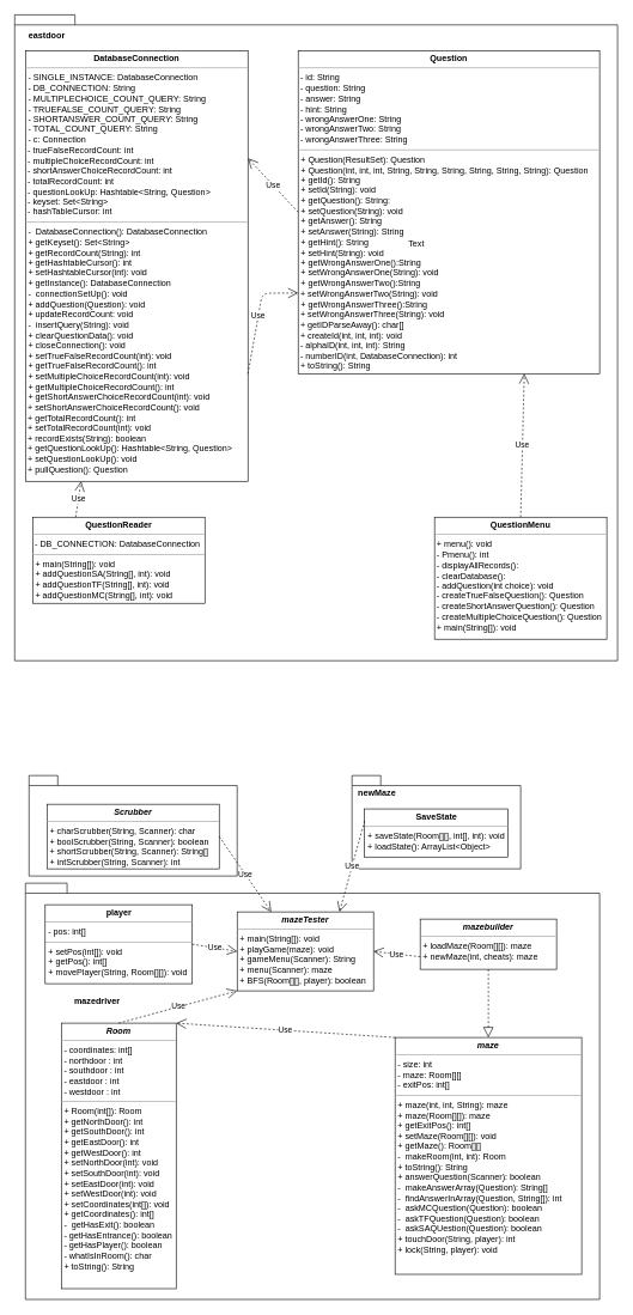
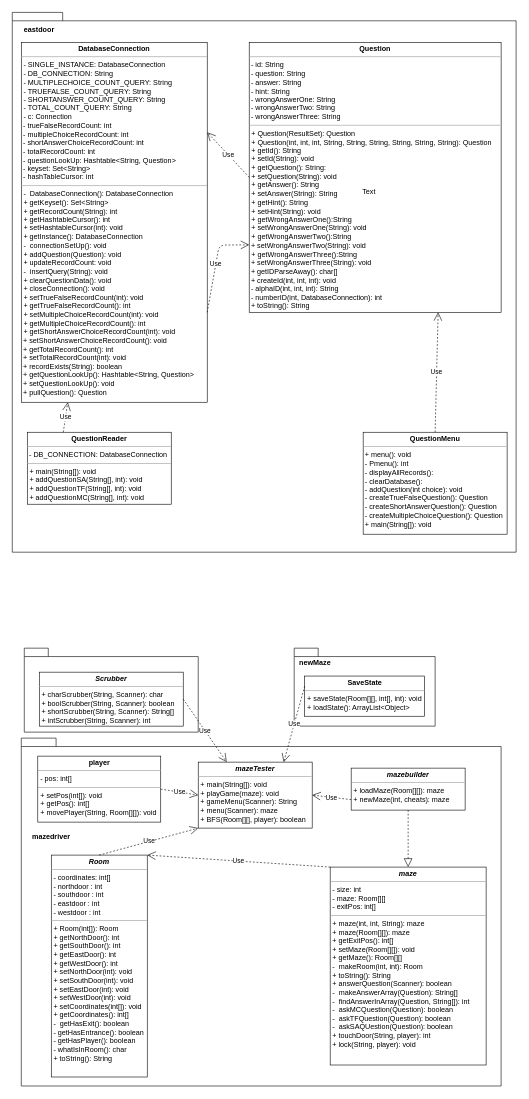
- <mxCell id="14" value="Text" style="text;html=1;strokeColor=none;fillColor=none;align=center;verticalAlign=middle;whiteSpace=wrap;rounded=0;" vertex="1" parent="1"><mxGeometry x="560" y="330" width="40" height="20" as="geometry" /></mxCell>
+ <mxCell id="14" value="Text" style="text;html=1;strokeColor=none;fillColor=none;align=center;verticalAlign=middle;whiteSpace=wrap;rounded=0;" vertex="1" parent="1"><mxGeometry x="595" y="310" width="40" height="20" as="geometry" /></mxCell>
- <mxCell id="33" value="mazedriver" style="text;align=center;fontStyle=1;verticalAlign=middle;spacingLeft=3;spacingRight=3;strokeColor=none;rotatable=0;points=[[0,0.5],[1,0.5]];portConstraint=eastwest;" vertex="1" parent="1"><mxGeometry x="95" y="1380" width="80" height="26" as="geometry" /></mxCell>
+ <mxCell id="33" value="mazedriver" style="text;align=center;fontStyle=1;verticalAlign=middle;spacingLeft=3;spacingRight=3;strokeColor=none;rotatable=0;points=[[0,0.5],[1,0.5]];portConstraint=eastwest;" vertex="1" parent="1"><mxGeometry x="45" y="1380" width="80" height="26" as="geometry" /></mxCell>
